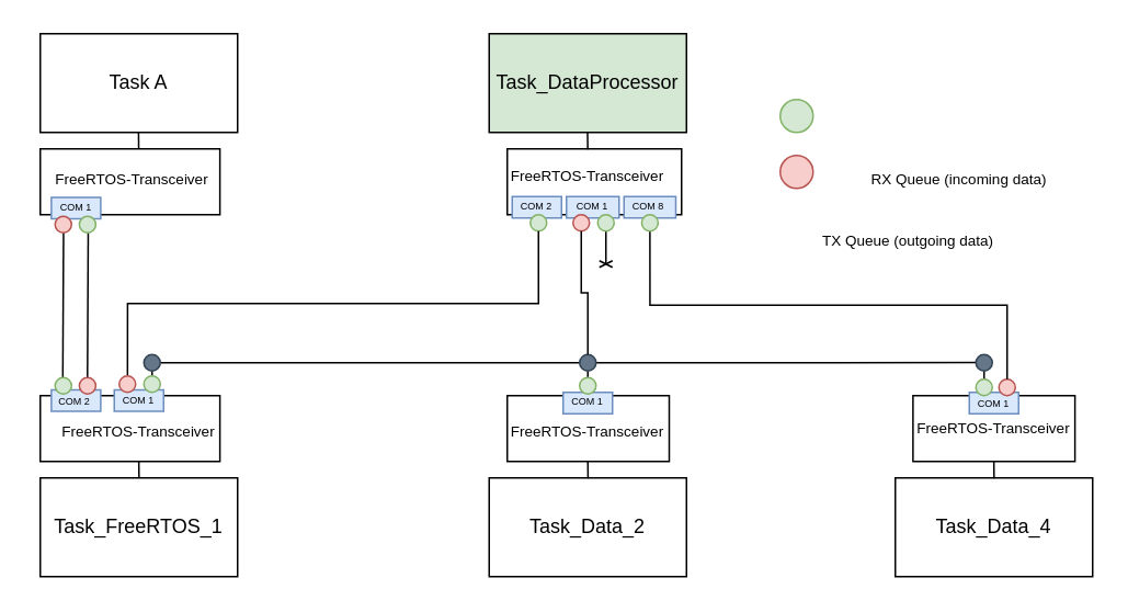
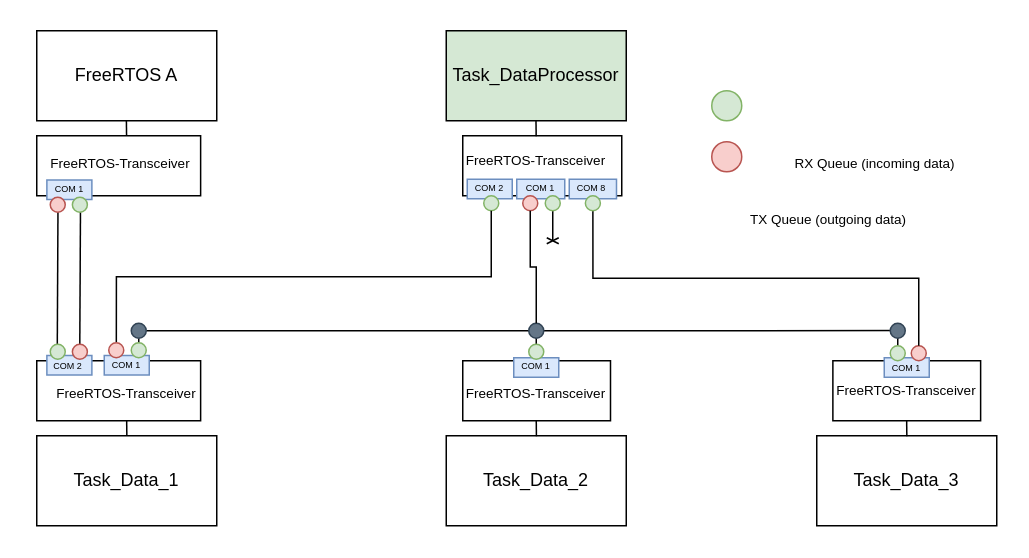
- <mxCell id="10" value="Task A" style="rounded=0;whiteSpace=wrap;html=1;" parent="1" vertex="1"><mxGeometry x="24" y="20" width="120" height="60" as="geometry" /></mxCell>
+ <mxCell id="10" value="FreeRTOS A" style="rounded=0;whiteSpace=wrap;html=1;" parent="1" vertex="1"><mxGeometry x="24" y="20" width="120" height="60" as="geometry" /></mxCell>
- <mxCell id="12" value="&lt;span style=&quot;&quot;&gt;Task_FreeRTOS_1&lt;/span&gt;" style="rounded=0;whiteSpace=wrap;html=1;" parent="1" vertex="1"><mxGeometry x="24" y="290" width="120" height="60" as="geometry" /></mxCell>
+ <mxCell id="12" value="&lt;span style=&quot;&quot;&gt;Task_Data_1&lt;/span&gt;" style="rounded=0;whiteSpace=wrap;html=1;" parent="1" vertex="1"><mxGeometry x="24" y="290" width="120" height="60" as="geometry" /></mxCell>
- <mxCell id="13" value="&lt;span style=&quot;&quot;&gt;Task_Data_4&lt;/span&gt;" style="rounded=0;whiteSpace=wrap;html=1;" parent="1" vertex="1"><mxGeometry x="544" y="290" width="120" height="60" as="geometry" /></mxCell>
+ <mxCell id="13" value="&lt;span style=&quot;&quot;&gt;Task_Data_3&lt;/span&gt;" style="rounded=0;whiteSpace=wrap;html=1;" parent="1" vertex="1"><mxGeometry x="544" y="290" width="120" height="60" as="geometry" /></mxCell>
